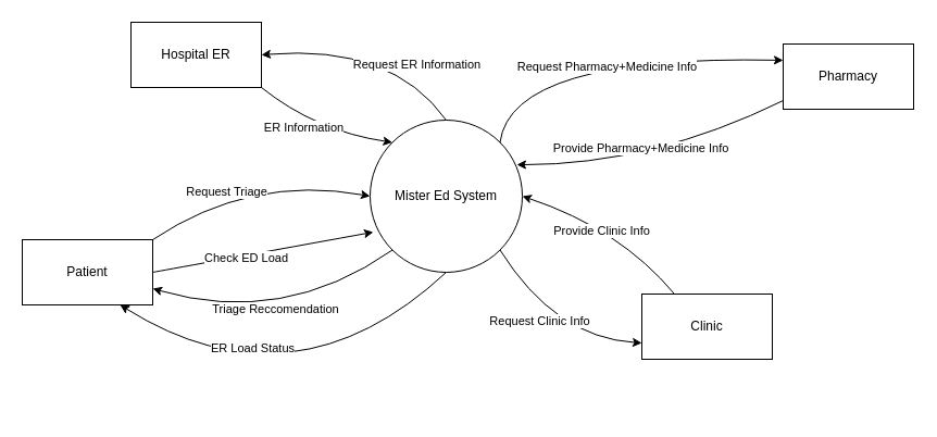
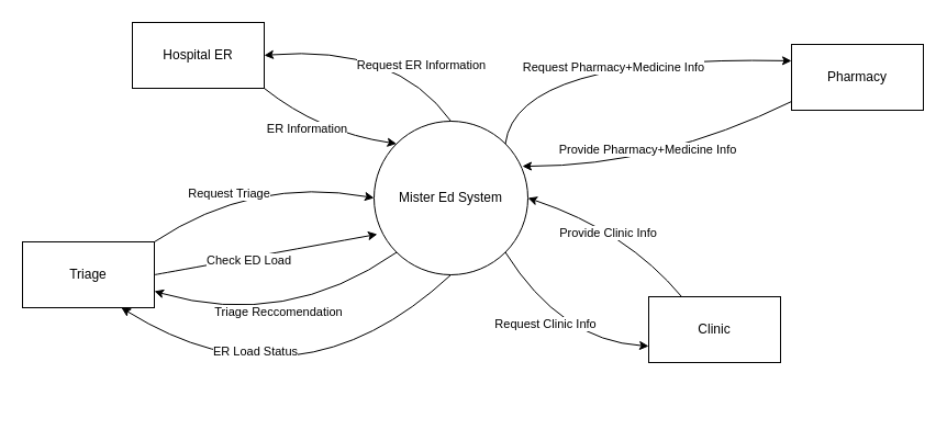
- <mxCell id="5" value="Patient" style="rounded=0;whiteSpace=wrap;html=1;" vertex="1" parent="1"><mxGeometry x="20" y="220" width="120" height="60" as="geometry" /></mxCell>
+ <mxCell id="5" value="Triage" style="rounded=0;whiteSpace=wrap;html=1;" vertex="1" parent="1"><mxGeometry x="20" y="220" width="120" height="60" as="geometry" /></mxCell>
